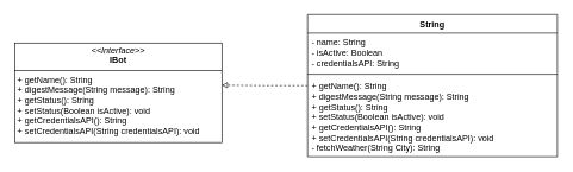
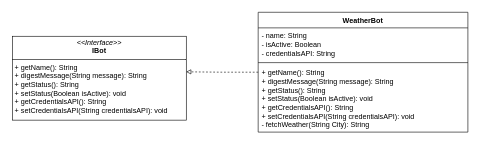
- <mxCell id="3" value="String" style="swimlane;fontStyle=1;align=center;verticalAlign=top;childLayout=stackLayout;horizontal=1;startSize=26;horizontalStack=0;resizeParent=1;resizeParentMax=0;resizeLast=0;collapsible=1;marginBottom=0;whiteSpace=wrap;html=1;" parent="1" vertex="1"><mxGeometry x="430" y="20" width="350" height="200" as="geometry" /></mxCell>
+ <mxCell id="3" value="WeatherBot" style="swimlane;fontStyle=1;align=center;verticalAlign=top;childLayout=stackLayout;horizontal=1;startSize=26;horizontalStack=0;resizeParent=1;resizeParentMax=0;resizeLast=0;collapsible=1;marginBottom=0;whiteSpace=wrap;html=1;" parent="1" vertex="1"><mxGeometry x="430" y="20" width="350" height="200" as="geometry" /></mxCell>
